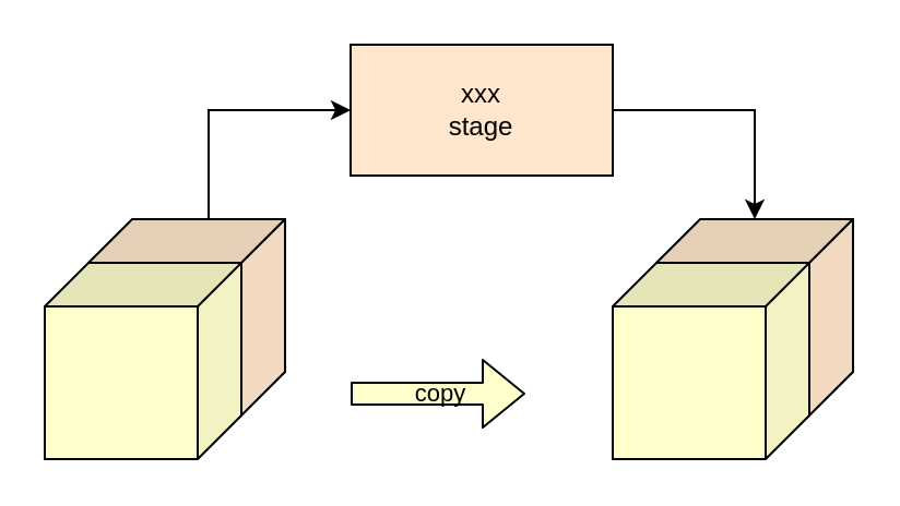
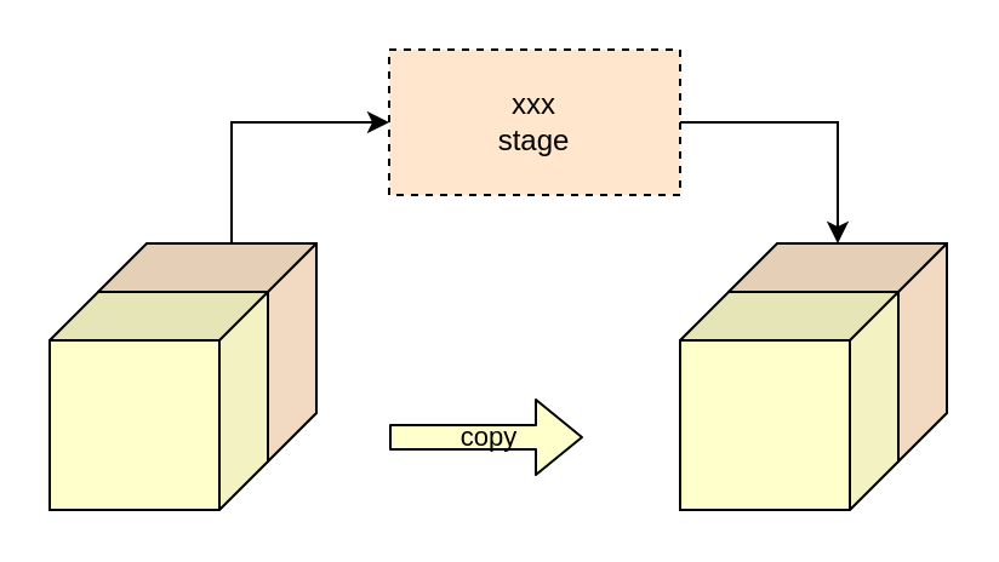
- <mxCell id="8" value="xxx&lt;br&gt;stage" style="whiteSpace=wrap;html=1;fillColor=#FFE6CC;" vertex="1" parent="1"><mxGeometry x="160" y="20" width="120" height="60" as="geometry" /></mxCell>
+ <mxCell id="8" value="xxx&lt;br&gt;stage" style="whiteSpace=wrap;html=1;fillColor=#FFE6CC;dashed=1;" vertex="1" parent="1"><mxGeometry x="160" y="20" width="120" height="60" as="geometry" /></mxCell>
